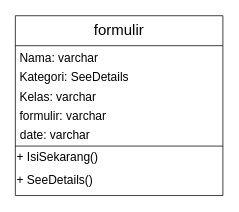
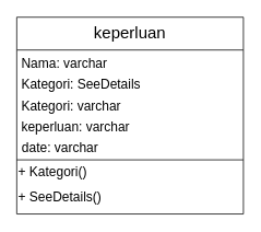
- <mxCell id="2" value="formulir" style="swimlane;fontStyle=0;align=center;verticalAlign=top;childLayout=stackLayout;horizontal=1;startSize=40;horizontalStack=0;resizeParent=1;resizeLast=0;collapsible=1;marginBottom=0;rounded=0;shadow=0;strokeWidth=1;labelBackgroundColor=default;fontSize=20;" parent="1" vertex="1"><mxGeometry x="20" y="20" width="277" height="240" as="geometry"><mxRectangle x="550" y="140" width="160" height="26" as="alternateBounds" /></mxGeometry></mxCell>
+ <mxCell id="2" value="keperluan" style="swimlane;fontStyle=0;align=center;verticalAlign=top;childLayout=stackLayout;horizontal=1;startSize=40;horizontalStack=0;resizeParent=1;resizeLast=0;collapsible=1;marginBottom=0;rounded=0;shadow=0;strokeWidth=1;labelBackgroundColor=default;fontSize=20;" parent="1" vertex="1"><mxGeometry x="20" y="20" width="277" height="240" as="geometry"><mxRectangle x="550" y="140" width="160" height="26" as="alternateBounds" /></mxGeometry></mxCell>
- <mxCell id="5" value="Kelas: varchar" style="text;align=left;verticalAlign=top;spacingLeft=4;spacingRight=4;overflow=hidden;rotatable=0;points=[[0,0.5],[1,0.5]];portConstraint=eastwest;rounded=0;shadow=0;html=0;fontSize=16;" parent="2" vertex="1"><mxGeometry y="92" width="277" height="26" as="geometry" /></mxCell>
+ <mxCell id="5" value="Kategori: varchar" style="text;align=left;verticalAlign=top;spacingLeft=4;spacingRight=4;overflow=hidden;rotatable=0;points=[[0,0.5],[1,0.5]];portConstraint=eastwest;rounded=0;shadow=0;html=0;fontSize=16;" parent="2" vertex="1"><mxGeometry y="92" width="277" height="26" as="geometry" /></mxCell>
- <mxCell id="6" value="formulir: varchar" style="text;align=left;verticalAlign=top;spacingLeft=4;spacingRight=4;overflow=hidden;rotatable=0;points=[[0,0.5],[1,0.5]];portConstraint=eastwest;rounded=0;shadow=0;html=0;fontSize=16;" parent="2" vertex="1"><mxGeometry y="118" width="277" height="26" as="geometry" /></mxCell>
+ <mxCell id="6" value="keperluan: varchar" style="text;align=left;verticalAlign=top;spacingLeft=4;spacingRight=4;overflow=hidden;rotatable=0;points=[[0,0.5],[1,0.5]];portConstraint=eastwest;rounded=0;shadow=0;html=0;fontSize=16;" parent="2" vertex="1"><mxGeometry y="118" width="277" height="26" as="geometry" /></mxCell>
- <mxCell id="9" value="+ IsiSekarang()" style="text;html=1;strokeColor=none;fillColor=none;align=left;verticalAlign=middle;whiteSpace=wrap;rounded=0;fontSize=16;" vertex="1" parent="2"><mxGeometry y="174" width="277" height="30" as="geometry" /></mxCell>
+ <mxCell id="9" value="+ Kategori()" style="text;html=1;strokeColor=none;fillColor=none;align=left;verticalAlign=middle;whiteSpace=wrap;rounded=0;fontSize=16;" vertex="1" parent="2"><mxGeometry y="174" width="277" height="30" as="geometry" /></mxCell>
